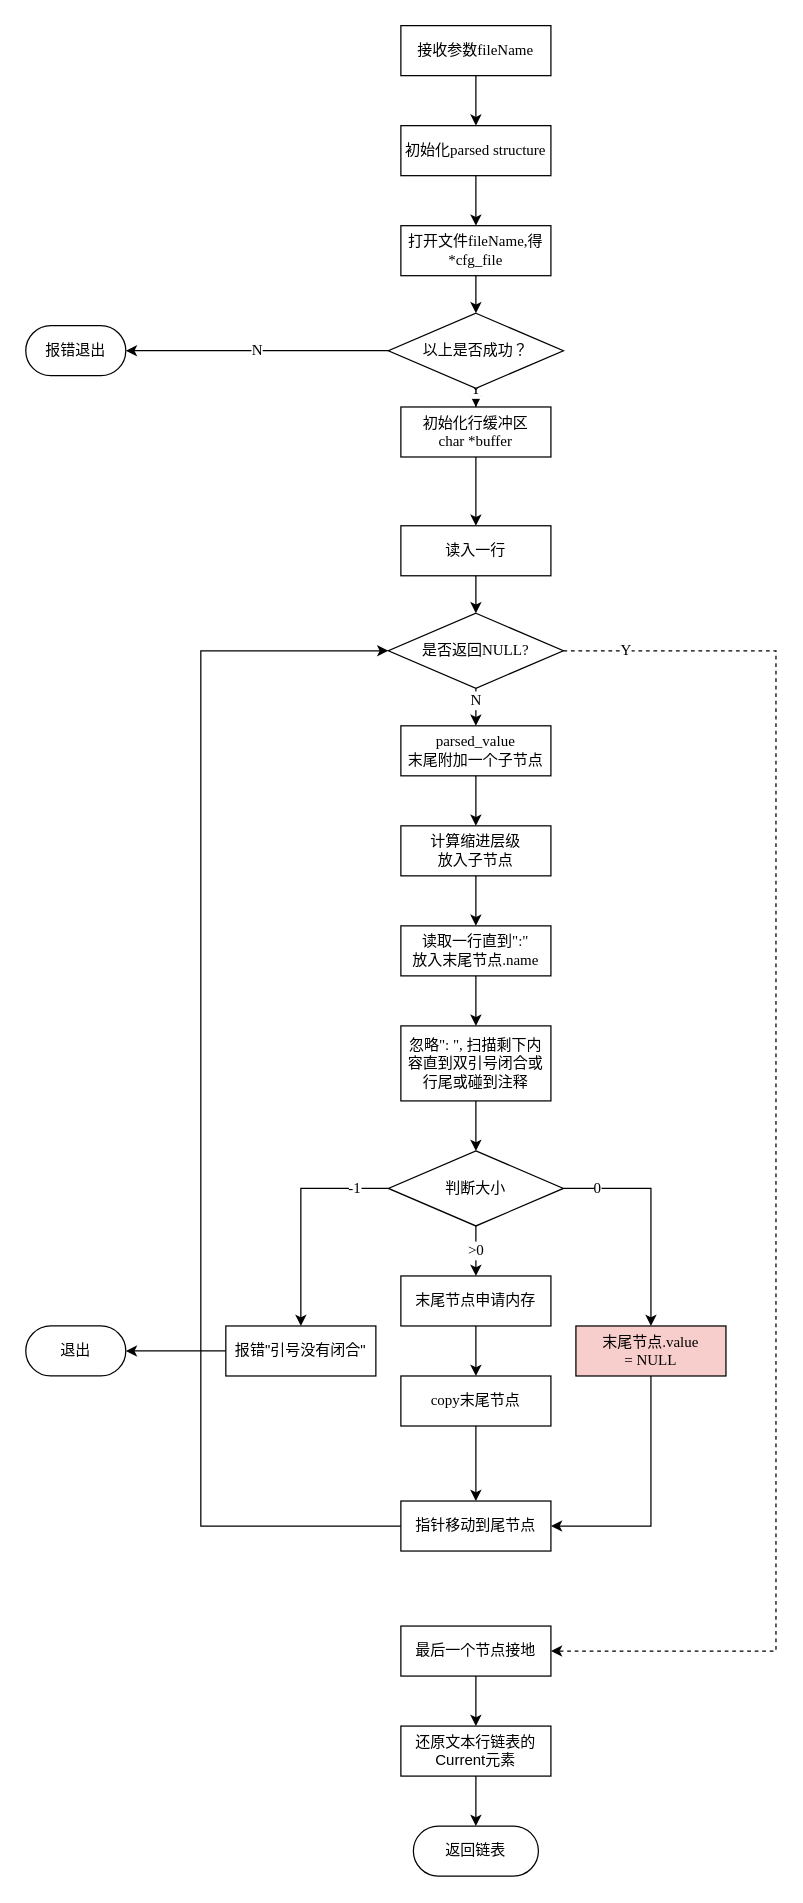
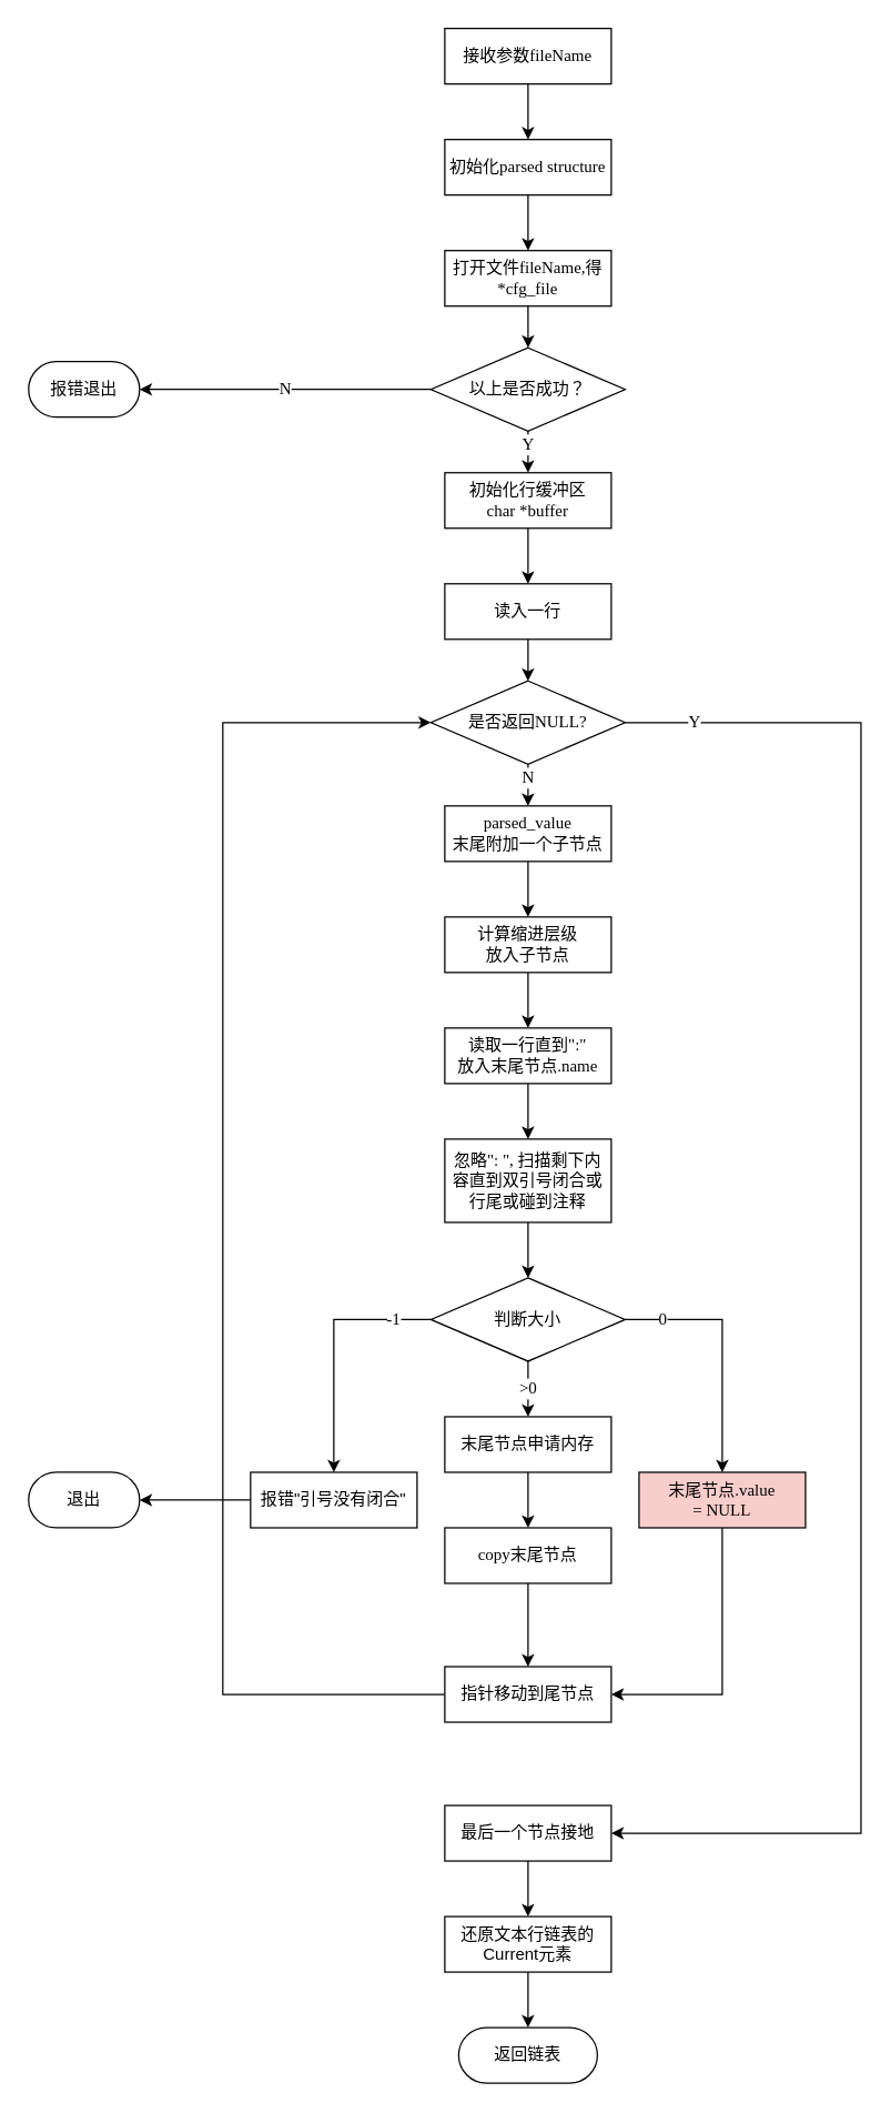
- <mxCell id="13" value="&lt;font face=&quot;Lucida Console&quot;&gt;初始化行缓冲区&lt;br&gt;char *buffer&lt;br&gt;&lt;/font&gt;" style="rounded=0;whiteSpace=wrap;html=1;" vertex="1" parent="1"><mxGeometry x="320" y="325" width="120" height="40" as="geometry" /></mxCell>
+ <mxCell id="13" value="&lt;font face=&quot;Lucida Console&quot;&gt;初始化行缓冲区&lt;br&gt;char *buffer&lt;br&gt;&lt;/font&gt;" style="rounded=0;whiteSpace=wrap;html=1;" vertex="1" parent="1"><mxGeometry x="320" y="340" width="120" height="40" as="geometry" /></mxCell>
- <mxCell id="17" value="Y" style="edgeStyle=orthogonalEdgeStyle;rounded=0;orthogonalLoop=1;jettySize=auto;html=1;fontFamily=Lucida Console;fontSize=12;dashed=1;" edge="1" parent="1" source="18" target="22"><mxGeometry x="-0.913" relative="1" as="geometry"><Array as="points"><mxPoint x="620" y="520" /><mxPoint x="620" y="1320" /></Array><mxPoint as="offset" /></mxGeometry></mxCell>
+ <mxCell id="17" value="Y" style="edgeStyle=orthogonalEdgeStyle;rounded=0;orthogonalLoop=1;jettySize=auto;html=1;fontFamily=Lucida Console;fontSize=12;" edge="1" parent="1" source="18" target="22"><mxGeometry x="-0.913" relative="1" as="geometry"><Array as="points"><mxPoint x="620" y="520" /><mxPoint x="620" y="1320" /></Array><mxPoint as="offset" /></mxGeometry></mxCell>
